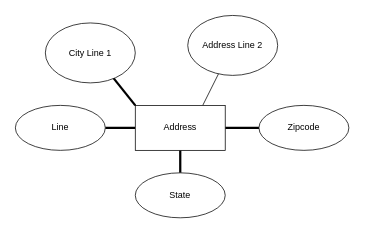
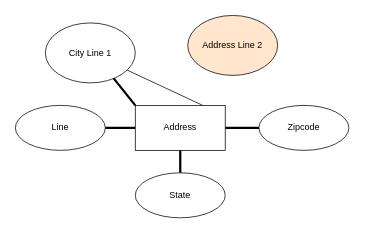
- <mxCell id="10" value="Address Line 2" style="ellipse;whiteSpace=wrap;html=1;" vertex="1" parent="1"><mxGeometry x="250" y="20" width="120" height="80" as="geometry" /></mxCell>
+ <mxCell id="10" value="Address Line 2" style="ellipse;whiteSpace=wrap;html=1;fillColor=#ffe6cc;" vertex="1" parent="1"><mxGeometry x="250" y="20" width="120" height="80" as="geometry" /></mxCell>
- <mxCell id="4" style="edgeStyle=none;html=1;exitX=0.75;exitY=0;exitDx=0;exitDy=0;endArrow=none;endFill=0;strokeWidth=1;" edge="1" parent="1" source="7" target="10"><mxGeometry relative="1" as="geometry"><mxPoint x="270" y="80" as="targetPoint" /></mxGeometry></mxCell>
+ <mxCell id="4" style="edgeStyle=none;html=1;exitX=0.75;exitY=0;exitDx=0;exitDy=0;endArrow=none;endFill=0;strokeWidth=1;" edge="1" parent="1" source="7" target="9"><mxGeometry relative="1" as="geometry"><mxPoint x="270" y="80" as="targetPoint" /></mxGeometry></mxCell>
